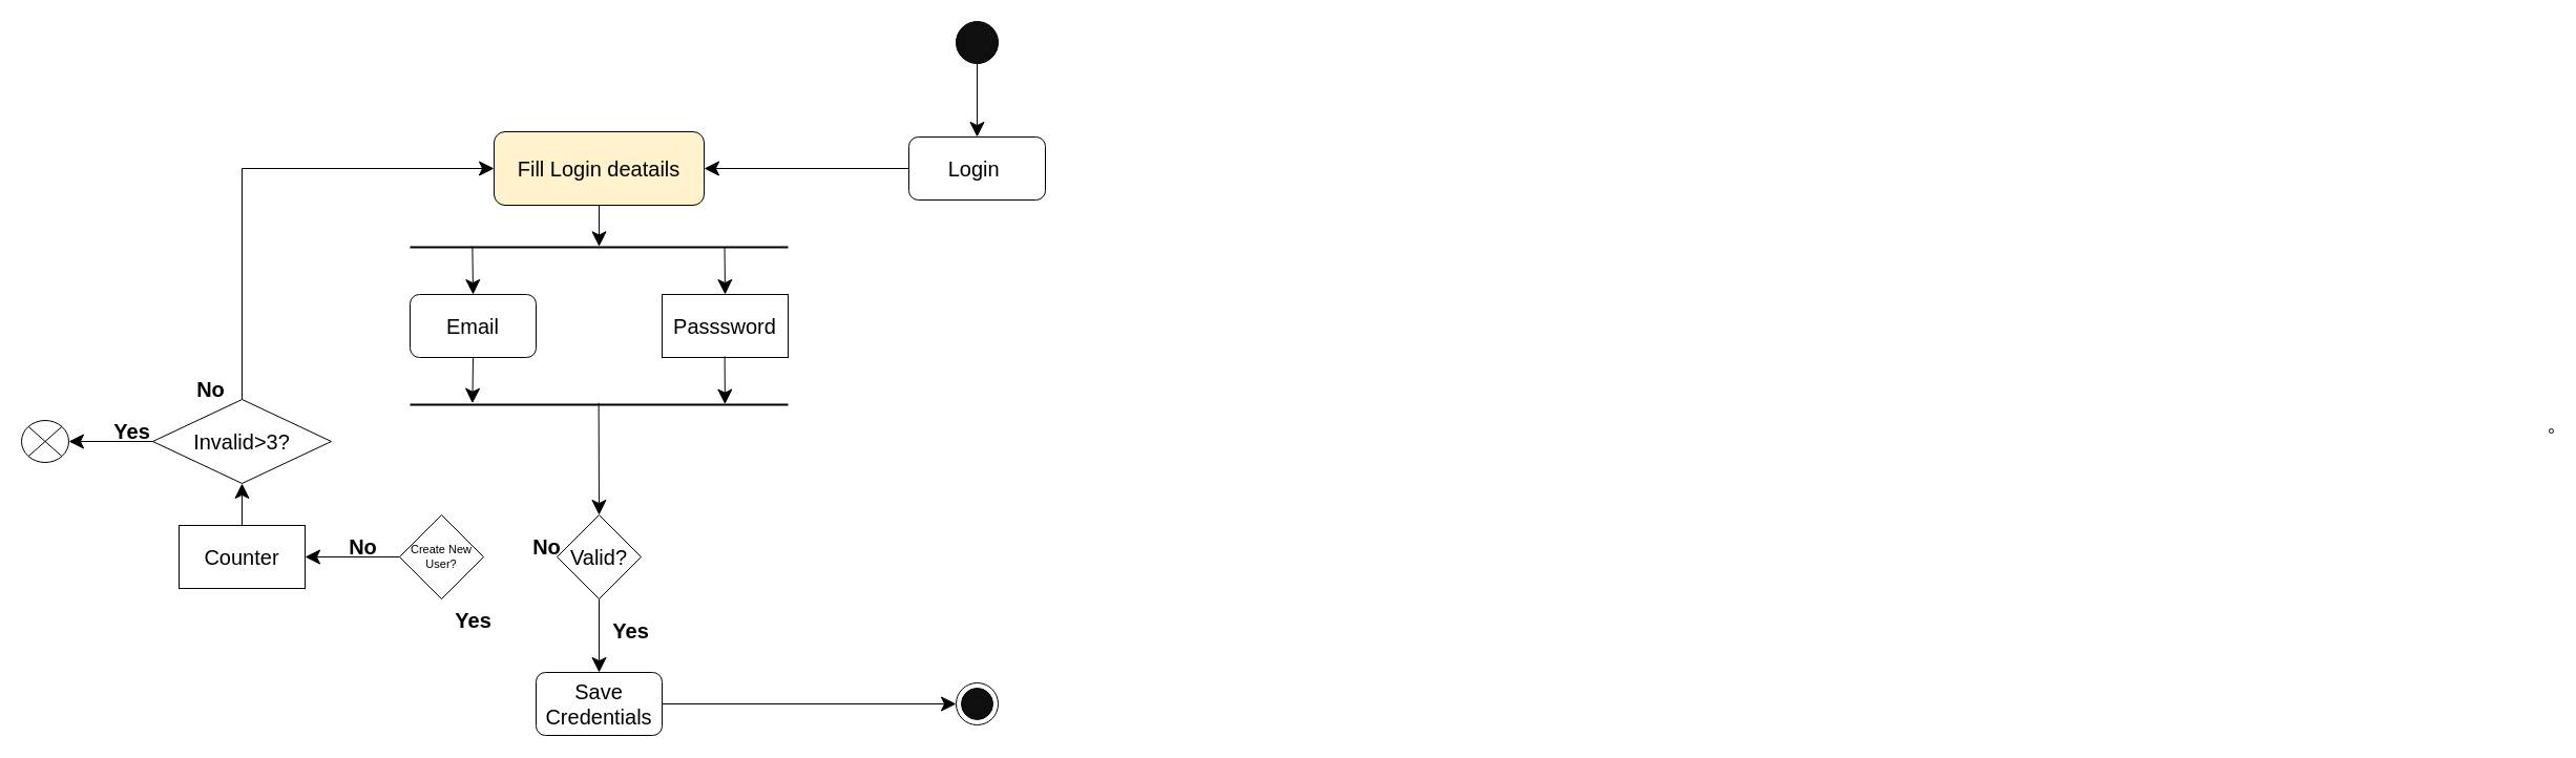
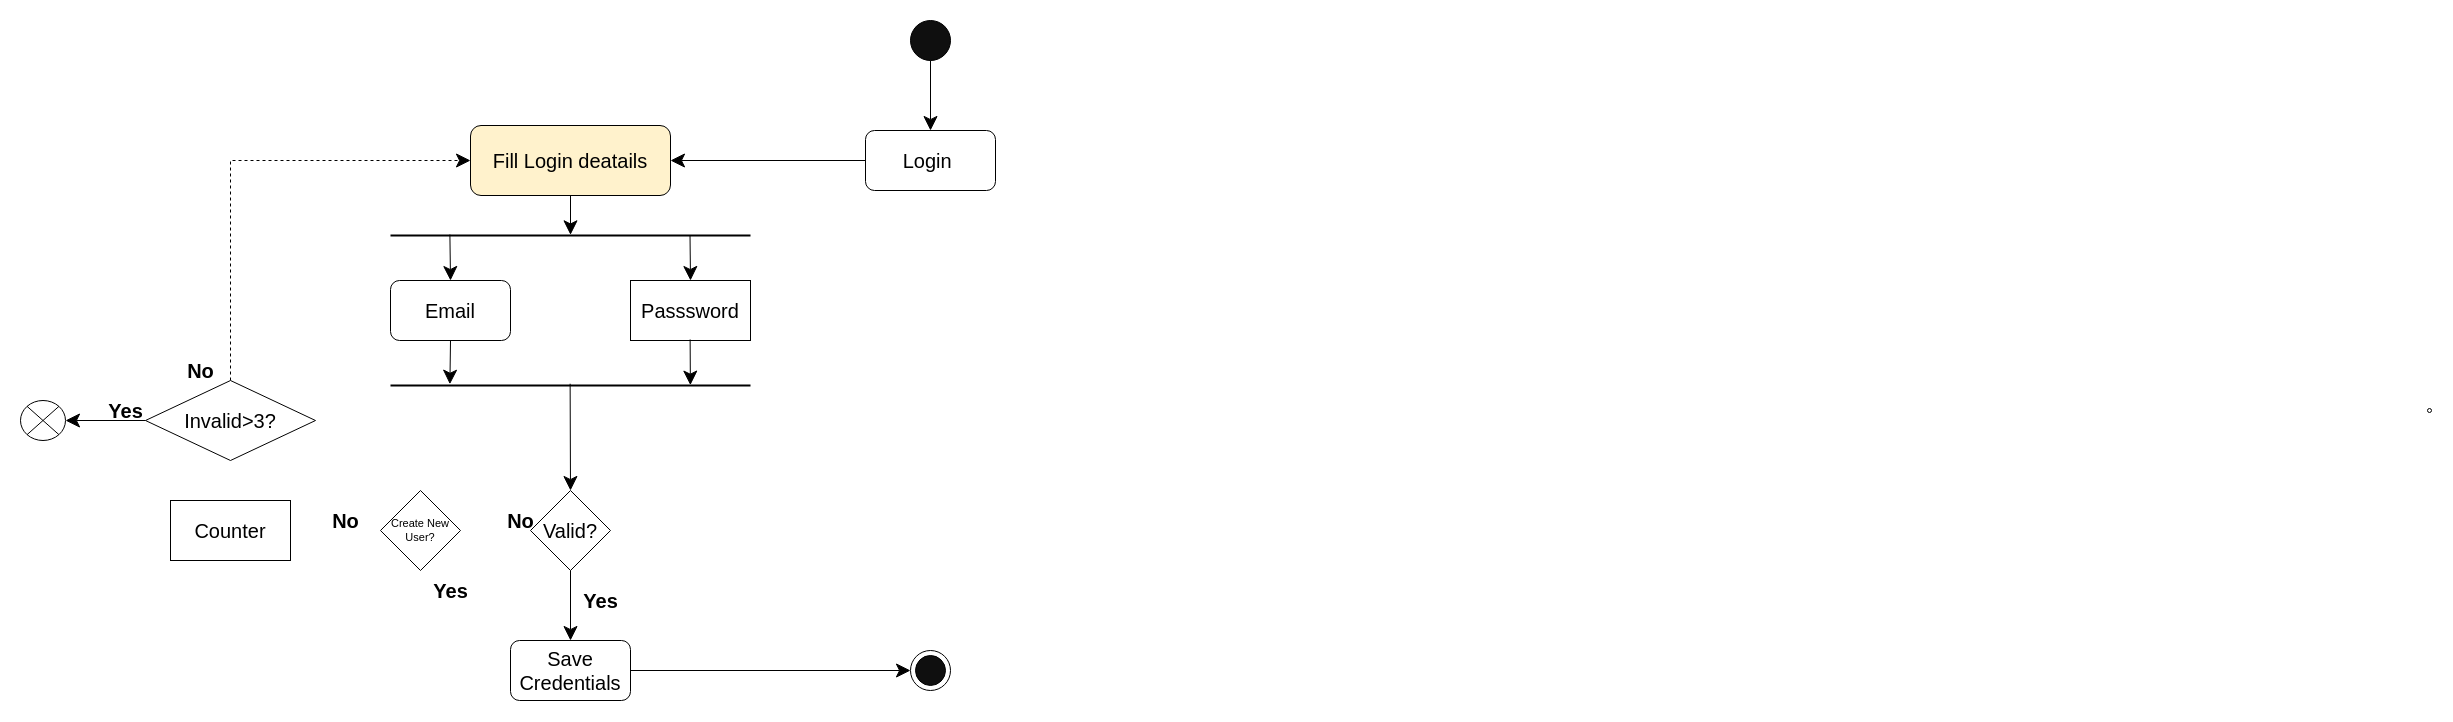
- <mxCell id="23" value="" style="endArrow=classic;html=1;rounded=0;fontSize=18;endSize=12;entryX=0;entryY=0.5;entryDx=0;entryDy=0;exitX=0.5;exitY=0;exitDx=0;exitDy=0;" edge="1" parent="1" source="25" target="3"><mxGeometry width="50" height="50" relative="1" as="geometry"><mxPoint x="230" y="300" as="sourcePoint" /><mxPoint x="80" y="210" as="targetPoint" /><Array as="points"><mxPoint x="230" y="160" /></Array></mxGeometry></mxCell>
+ <mxCell id="23" value="" style="endArrow=classic;html=1;rounded=0;fontSize=18;endSize=12;entryX=0;entryY=0.5;entryDx=0;entryDy=0;exitX=0.5;exitY=0;exitDx=0;exitDy=0;dashed=1;" edge="1" parent="1" source="25" target="3"><mxGeometry width="50" height="50" relative="1" as="geometry"><mxPoint x="230" y="300" as="sourcePoint" /><mxPoint x="80" y="210" as="targetPoint" /><Array as="points"><mxPoint x="230" y="160" /></Array></mxGeometry></mxCell>
- <mxCell id="26" value="" style="endArrow=classic;html=1;rounded=0;fontSize=18;endSize=12;exitX=0.5;exitY=0;exitDx=0;exitDy=0;entryX=0.5;entryY=1;entryDx=0;entryDy=0;" edge="1" parent="1" source="22" target="25"><mxGeometry width="50" height="50" relative="1" as="geometry"><mxPoint x="60" y="490" as="sourcePoint" /><mxPoint x="300" y="490" as="targetPoint" /><Array as="points" /></mxGeometry></mxCell>
- <mxCell id="35" value="" style="endArrow=classic;html=1;rounded=0;fontSize=18;endSize=12;exitX=0;exitY=0.5;exitDx=0;exitDy=0;entryX=1;entryY=0.5;entryDx=0;entryDy=0;" edge="1" parent="1" source="36" target="22"><mxGeometry width="50" height="50" relative="1" as="geometry"><mxPoint x="360" y="560" as="sourcePoint" /><mxPoint x="360" y="520" as="targetPoint" /><Array as="points" /></mxGeometry></mxCell>
